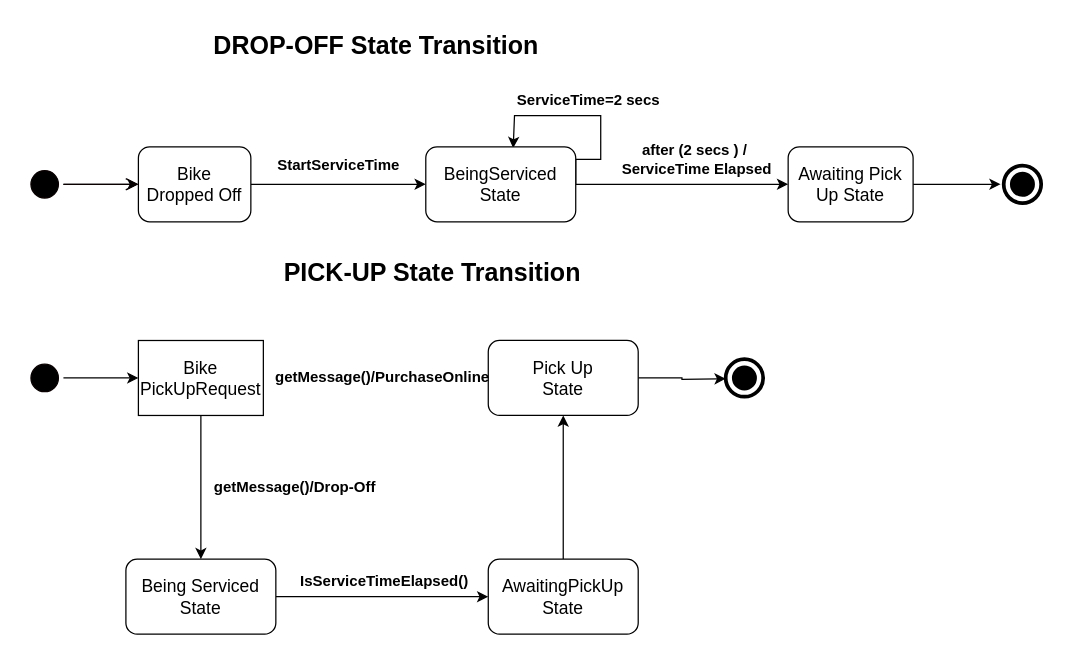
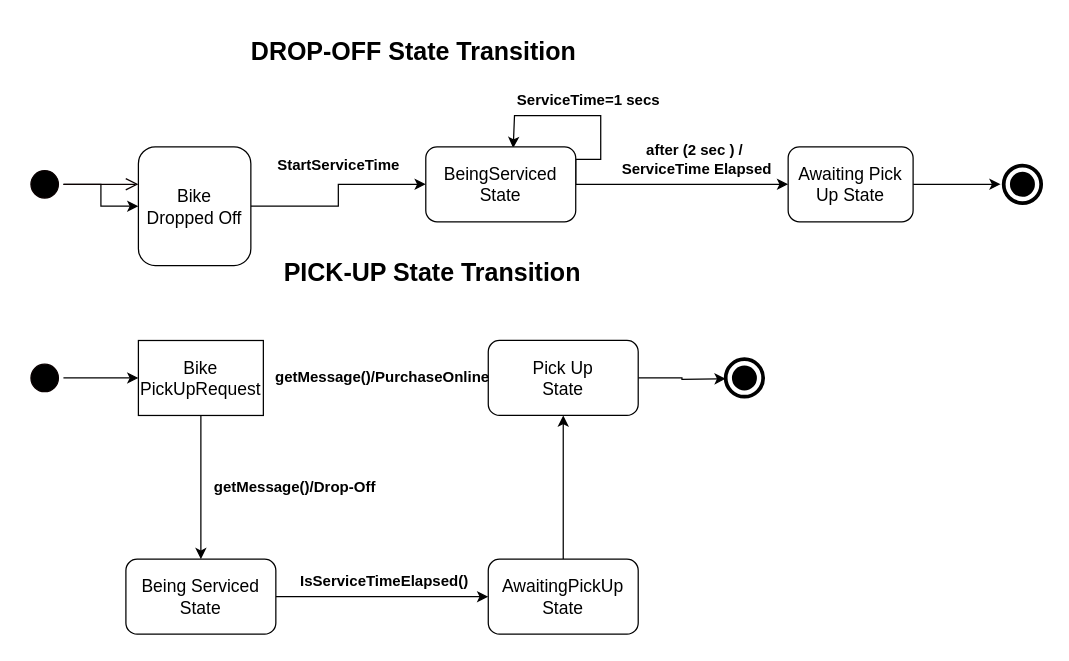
- <mxCell id="17" value="&lt;b&gt;&lt;font style=&quot;font-size: 20px;&quot;&gt;DROP-OFF State Transition&lt;/font&gt;&lt;/b&gt;" style="text;html=1;align=center;verticalAlign=middle;resizable=0;points=[];autosize=1;strokeColor=none;fillColor=none;" vertex="1" parent="1"><mxGeometry x="160" y="15" width="280" height="40" as="geometry" /></mxCell>
+ <mxCell id="17" value="&lt;b&gt;&lt;font style=&quot;font-size: 20px;&quot;&gt;DROP-OFF State Transition&lt;/font&gt;&lt;/b&gt;" style="text;html=1;align=center;verticalAlign=middle;resizable=0;points=[];autosize=1;strokeColor=none;fillColor=none;" vertex="1" parent="1"><mxGeometry x="190" y="20" width="280" height="40" as="geometry" /></mxCell>
- <mxCell id="11" value="&lt;b&gt;ServiceTime=2 secs&lt;/b&gt;" style="text;html=1;align=center;verticalAlign=middle;resizable=0;points=[];autosize=1;strokeColor=none;fillColor=none;" vertex="1" parent="1"><mxGeometry x="400" y="65" width="140" height="30" as="geometry" /></mxCell>
+ <mxCell id="11" value="&lt;b&gt;ServiceTime=1 secs&lt;/b&gt;" style="text;html=1;align=center;verticalAlign=middle;resizable=0;points=[];autosize=1;strokeColor=none;fillColor=none;" vertex="1" parent="1"><mxGeometry x="400" y="65" width="140" height="30" as="geometry" /></mxCell>
- <mxCell id="14" value="&lt;b&gt;after (2 secs ) /&lt;/b&gt;&lt;div&gt;&lt;b&gt;&amp;nbsp;ServiceTime Elapsed&lt;/b&gt;&lt;/div&gt;" style="text;html=1;align=center;verticalAlign=middle;resizable=0;points=[];autosize=1;strokeColor=none;fillColor=none;" vertex="1" parent="1"><mxGeometry x="480" y="107" width="150" height="40" as="geometry" /></mxCell>
+ <mxCell id="14" value="&lt;b&gt;after (2 sec ) /&lt;/b&gt;&lt;div&gt;&lt;b&gt;&amp;nbsp;ServiceTime Elapsed&lt;/b&gt;&lt;/div&gt;" style="text;html=1;align=center;verticalAlign=middle;resizable=0;points=[];autosize=1;strokeColor=none;fillColor=none;" vertex="1" parent="1"><mxGeometry x="480" y="107" width="150" height="40" as="geometry" /></mxCell>
- <mxCell id="6" value="&lt;font style=&quot;font-size: 14px;&quot;&gt;Bike&lt;/font&gt;&lt;div&gt;&lt;font style=&quot;font-size: 14px;&quot;&gt;Dropped Off&lt;/font&gt;&lt;/div&gt;" style="rounded=1;whiteSpace=wrap;html=1;" vertex="1" parent="1"><mxGeometry x="110" y="117" width="90" height="60" as="geometry" /></mxCell>
+ <mxCell id="6" value="&lt;font style=&quot;font-size: 14px;&quot;&gt;Bike&lt;/font&gt;&lt;div&gt;&lt;font style=&quot;font-size: 14px;&quot;&gt;Dropped Off&lt;/font&gt;&lt;/div&gt;" style="rounded=1;whiteSpace=wrap;html=1;" vertex="1" parent="1"><mxGeometry x="110" y="117" width="90" height="95" as="geometry" /></mxCell>
